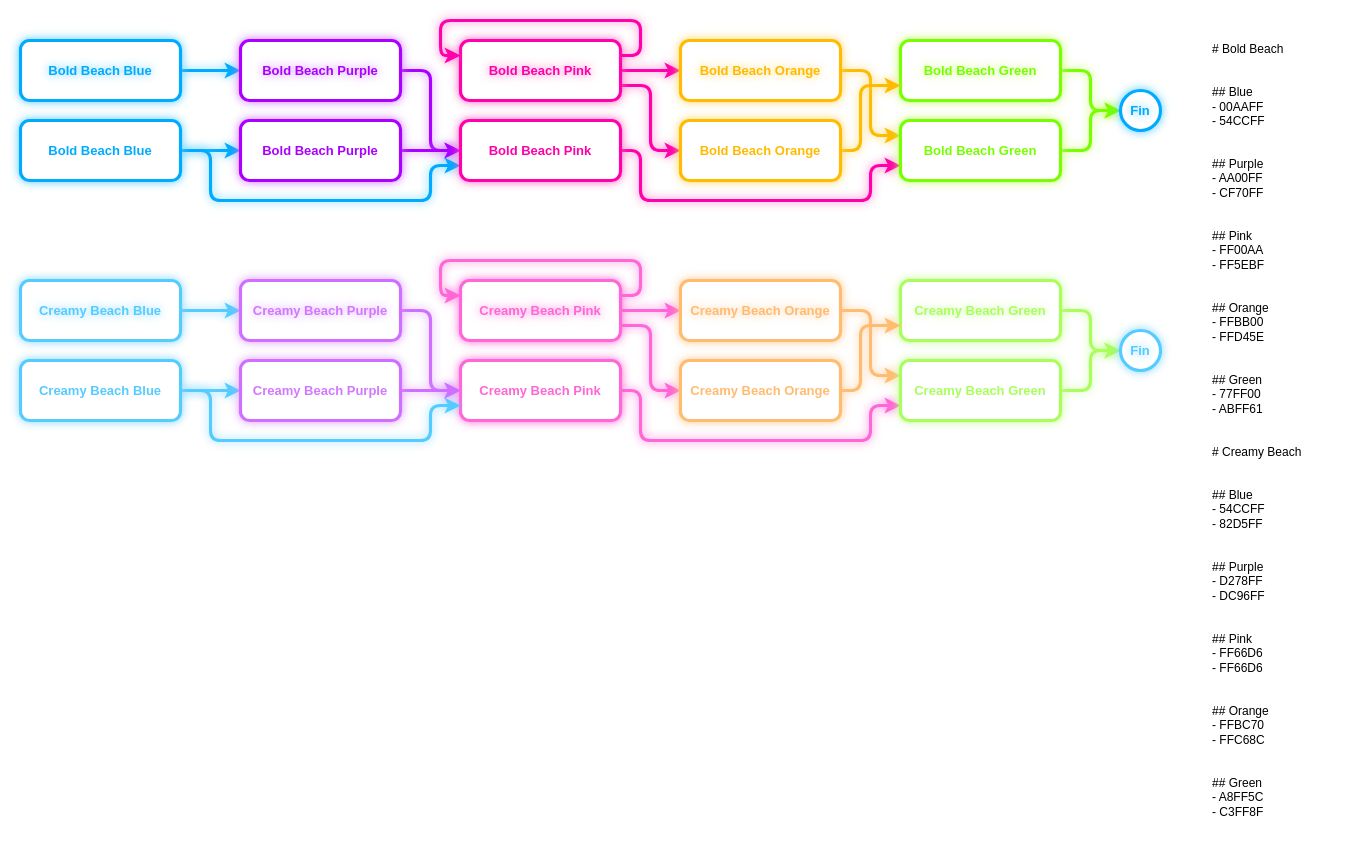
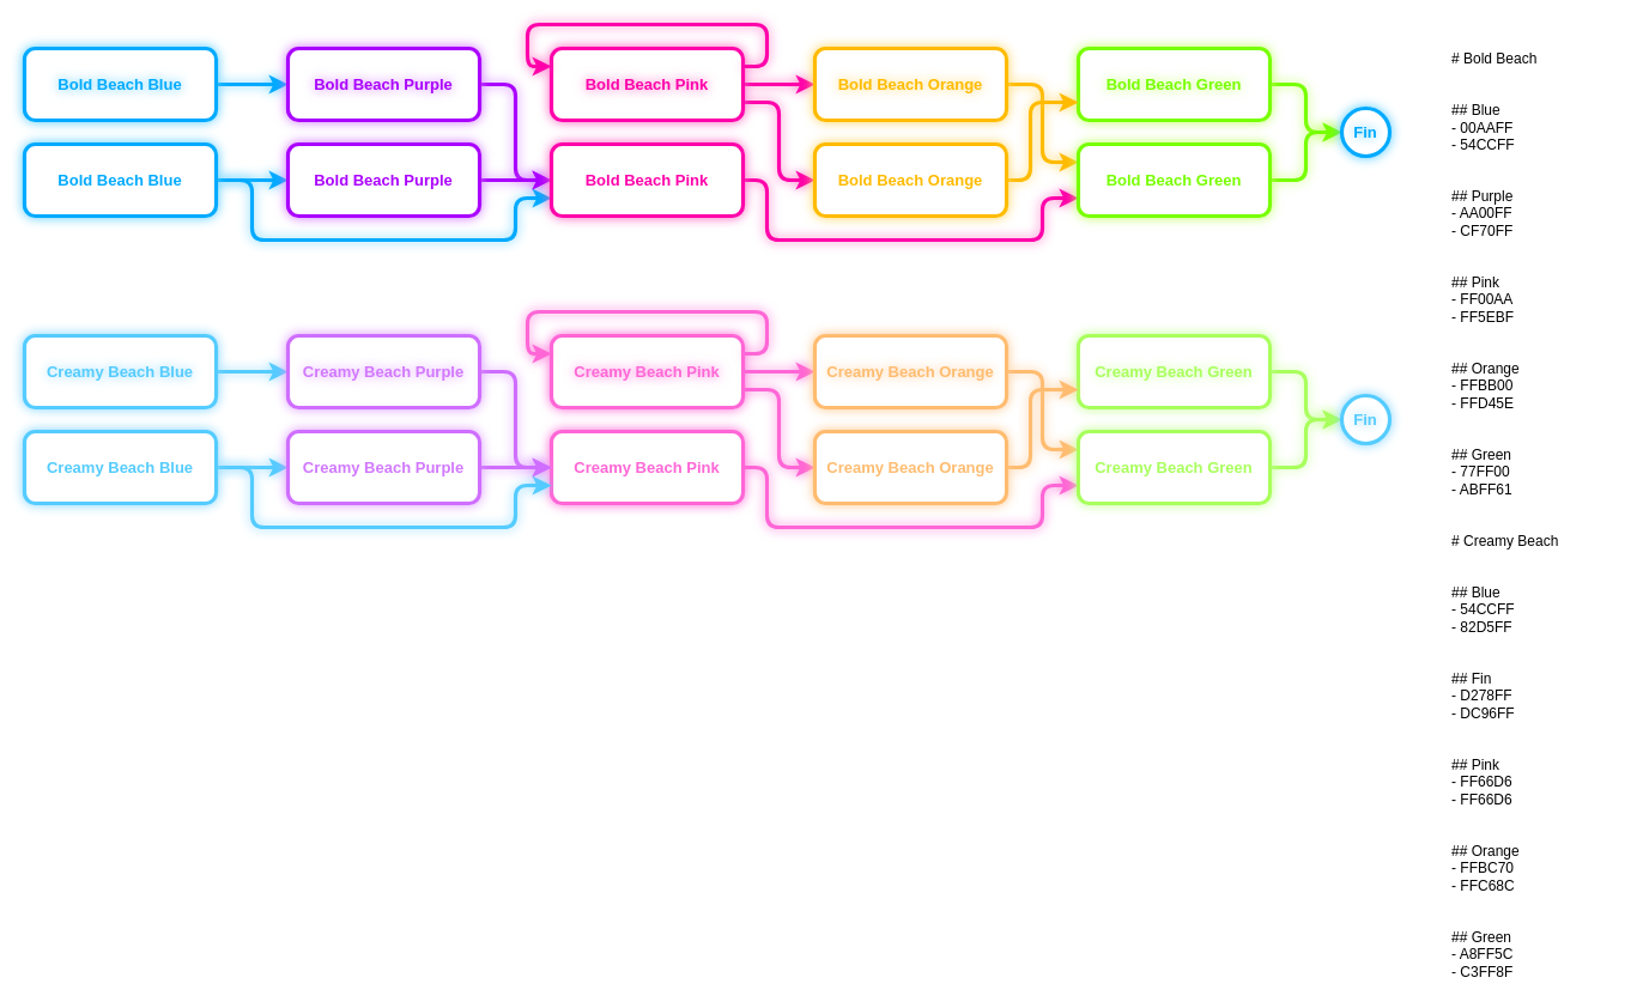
- <mxCell id="50" value="# Bold Beach&#10;&#10;&#10;## Blue&#10;- 00AAFF&#10;- 54CCFF&#10;&#10;&#10;## Purple&#10;- AA00FF&#10;- CF70FF&#10;&#10;&#10;## Pink&#10;- FF00AA&#10;- FF5EBF&#10;&#10;&#10;## Orange&#10;- FFBB00&#10;- FFD45E&#10;&#10;&#10;## Green&#10;- 77FF00&#10;- ABFF61&#10;&#10;&#10;# Creamy Beach&#10;&#10;&#10;## Blue&#10;- 54CCFF&#10;- 82D5FF&#10;&#10;&#10;## Purple&#10;- D278FF&#10;- DC96FF&#10;&#10;&#10;## Pink&#10;- FF66D6&#10;- FF66D6&#10;&#10;&#10;## Orange&#10;- FFBC70&#10;- FFC68C&#10;&#10;&#10;## Green&#10;- A8FF5C&#10;- C3FF8F" style="text;html=1;align=left;verticalAlign=middle;whiteSpace=wrap;rounded=0;" vertex="1" parent="1"><mxGeometry x="1210" y="40" width="140" height="780" as="geometry" /></mxCell>
+ <mxCell id="50" value="# Bold Beach&#10;&#10;&#10;## Blue&#10;- 00AAFF&#10;- 54CCFF&#10;&#10;&#10;## Purple&#10;- AA00FF&#10;- CF70FF&#10;&#10;&#10;## Pink&#10;- FF00AA&#10;- FF5EBF&#10;&#10;&#10;## Orange&#10;- FFBB00&#10;- FFD45E&#10;&#10;&#10;## Green&#10;- 77FF00&#10;- ABFF61&#10;&#10;&#10;# Creamy Beach&#10;&#10;&#10;## Blue&#10;- 54CCFF&#10;- 82D5FF&#10;&#10;&#10;## Fin&#10;- D278FF&#10;- DC96FF&#10;&#10;&#10;## Pink&#10;- FF66D6&#10;- FF66D6&#10;&#10;&#10;## Orange&#10;- FFBC70&#10;- FFC68C&#10;&#10;&#10;## Green&#10;- A8FF5C&#10;- C3FF8F" style="text;html=1;align=left;verticalAlign=middle;whiteSpace=wrap;rounded=0;" vertex="1" parent="1"><mxGeometry x="1210" y="40" width="140" height="780" as="geometry" /></mxCell>
